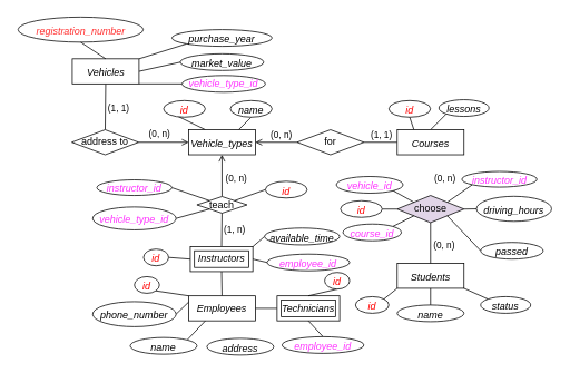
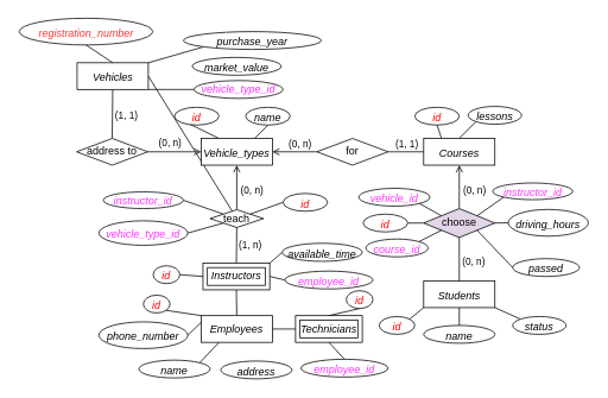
- <mxCell id="15" value="purchase_year&lt;span style=&quot;font-size: medium; text-align: start;&quot;&gt;&lt;/span&gt;" style="ellipse;whiteSpace=wrap;html=1;fontStyle=2" vertex="1" parent="1"><mxGeometry x="205" y="35" width="120" height="20" as="geometry" /></mxCell>
+ <mxCell id="15" value="purchase_year&lt;span style=&quot;font-size: medium; text-align: start;&quot;&gt;&lt;/span&gt;" style="ellipse;whiteSpace=wrap;html=1;fontStyle=2" vertex="1" parent="1"><mxGeometry x="205" y="35" width="155" height="20" as="geometry" /></mxCell>
- <mxCell id="3" style="edgeStyle=none;rounded=0;orthogonalLoop=1;jettySize=auto;html=1;exitX=1;exitY=0.5;exitDx=0;exitDy=0;endArrow=none;endFill=0;entryX=0;entryY=0.5;entryDx=0;entryDy=0;" edge="1" parent="1" source="7" target="16"><mxGeometry relative="1" as="geometry"><mxPoint x="225" y="100" as="targetPoint" /></mxGeometry></mxCell>
+ <mxCell id="3" style="edgeStyle=none;rounded=0;orthogonalLoop=1;jettySize=auto;html=1;exitX=1;exitY=0.5;exitDx=0;exitDy=0;endArrow=none;endFill=0;" edge="1" parent="1" source="7" target="42"><mxGeometry relative="1" as="geometry"><mxPoint x="225" y="100" as="targetPoint" /></mxGeometry></mxCell>
+ <mxCell id="18" style="edgeStyle=none;rounded=0;orthogonalLoop=1;jettySize=auto;html=1;exitX=0.5;exitY=0;exitDx=0;exitDy=0;entryX=0.5;entryY=1;entryDx=0;entryDy=0;endArrow=open;endFill=0;" edge="1" parent="1" source="20" target="12"><mxGeometry relative="1" as="geometry" /></mxCell>
